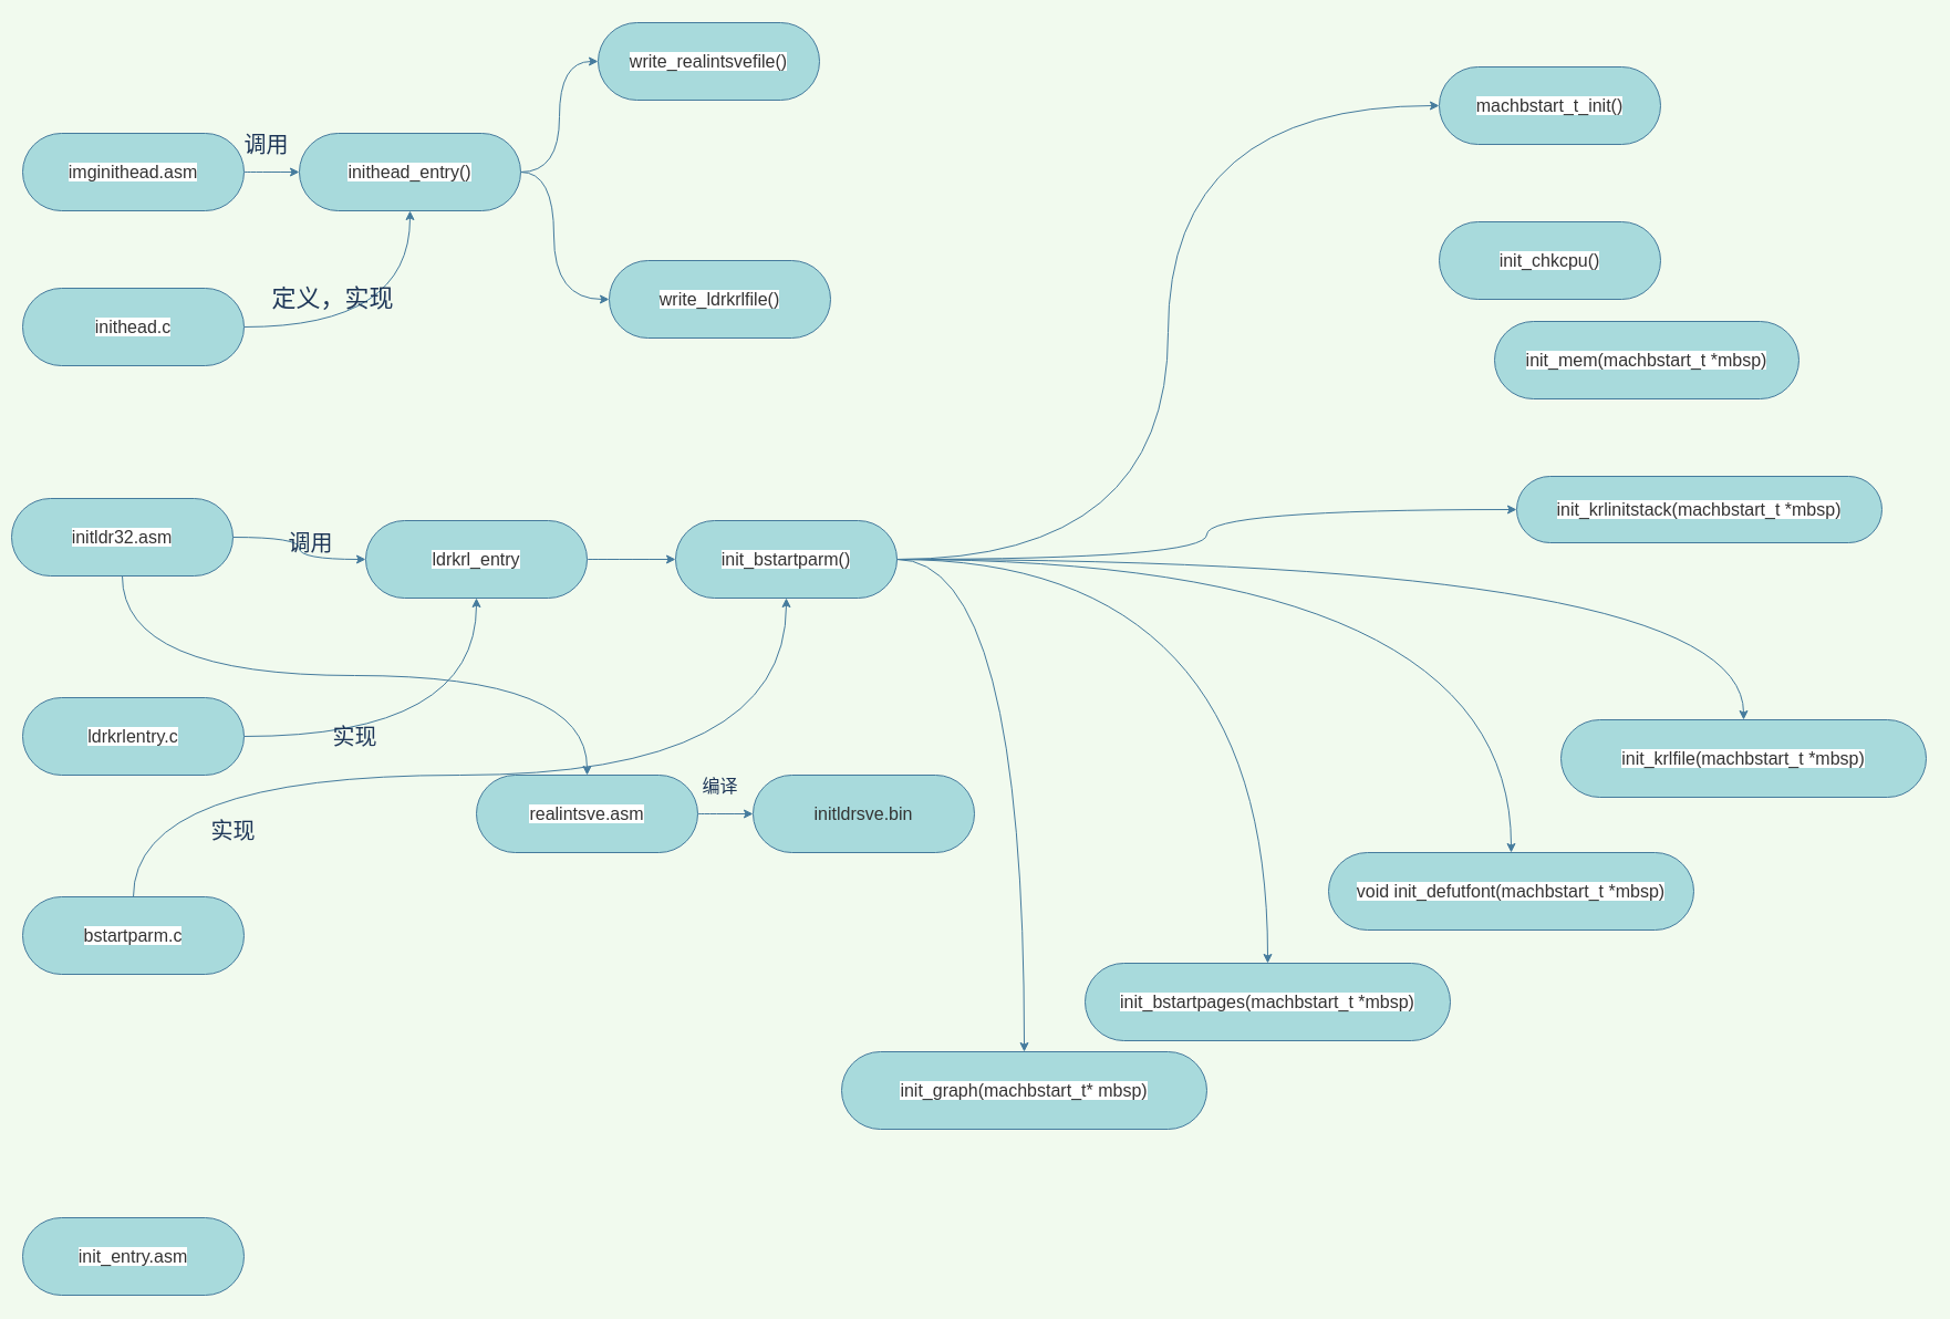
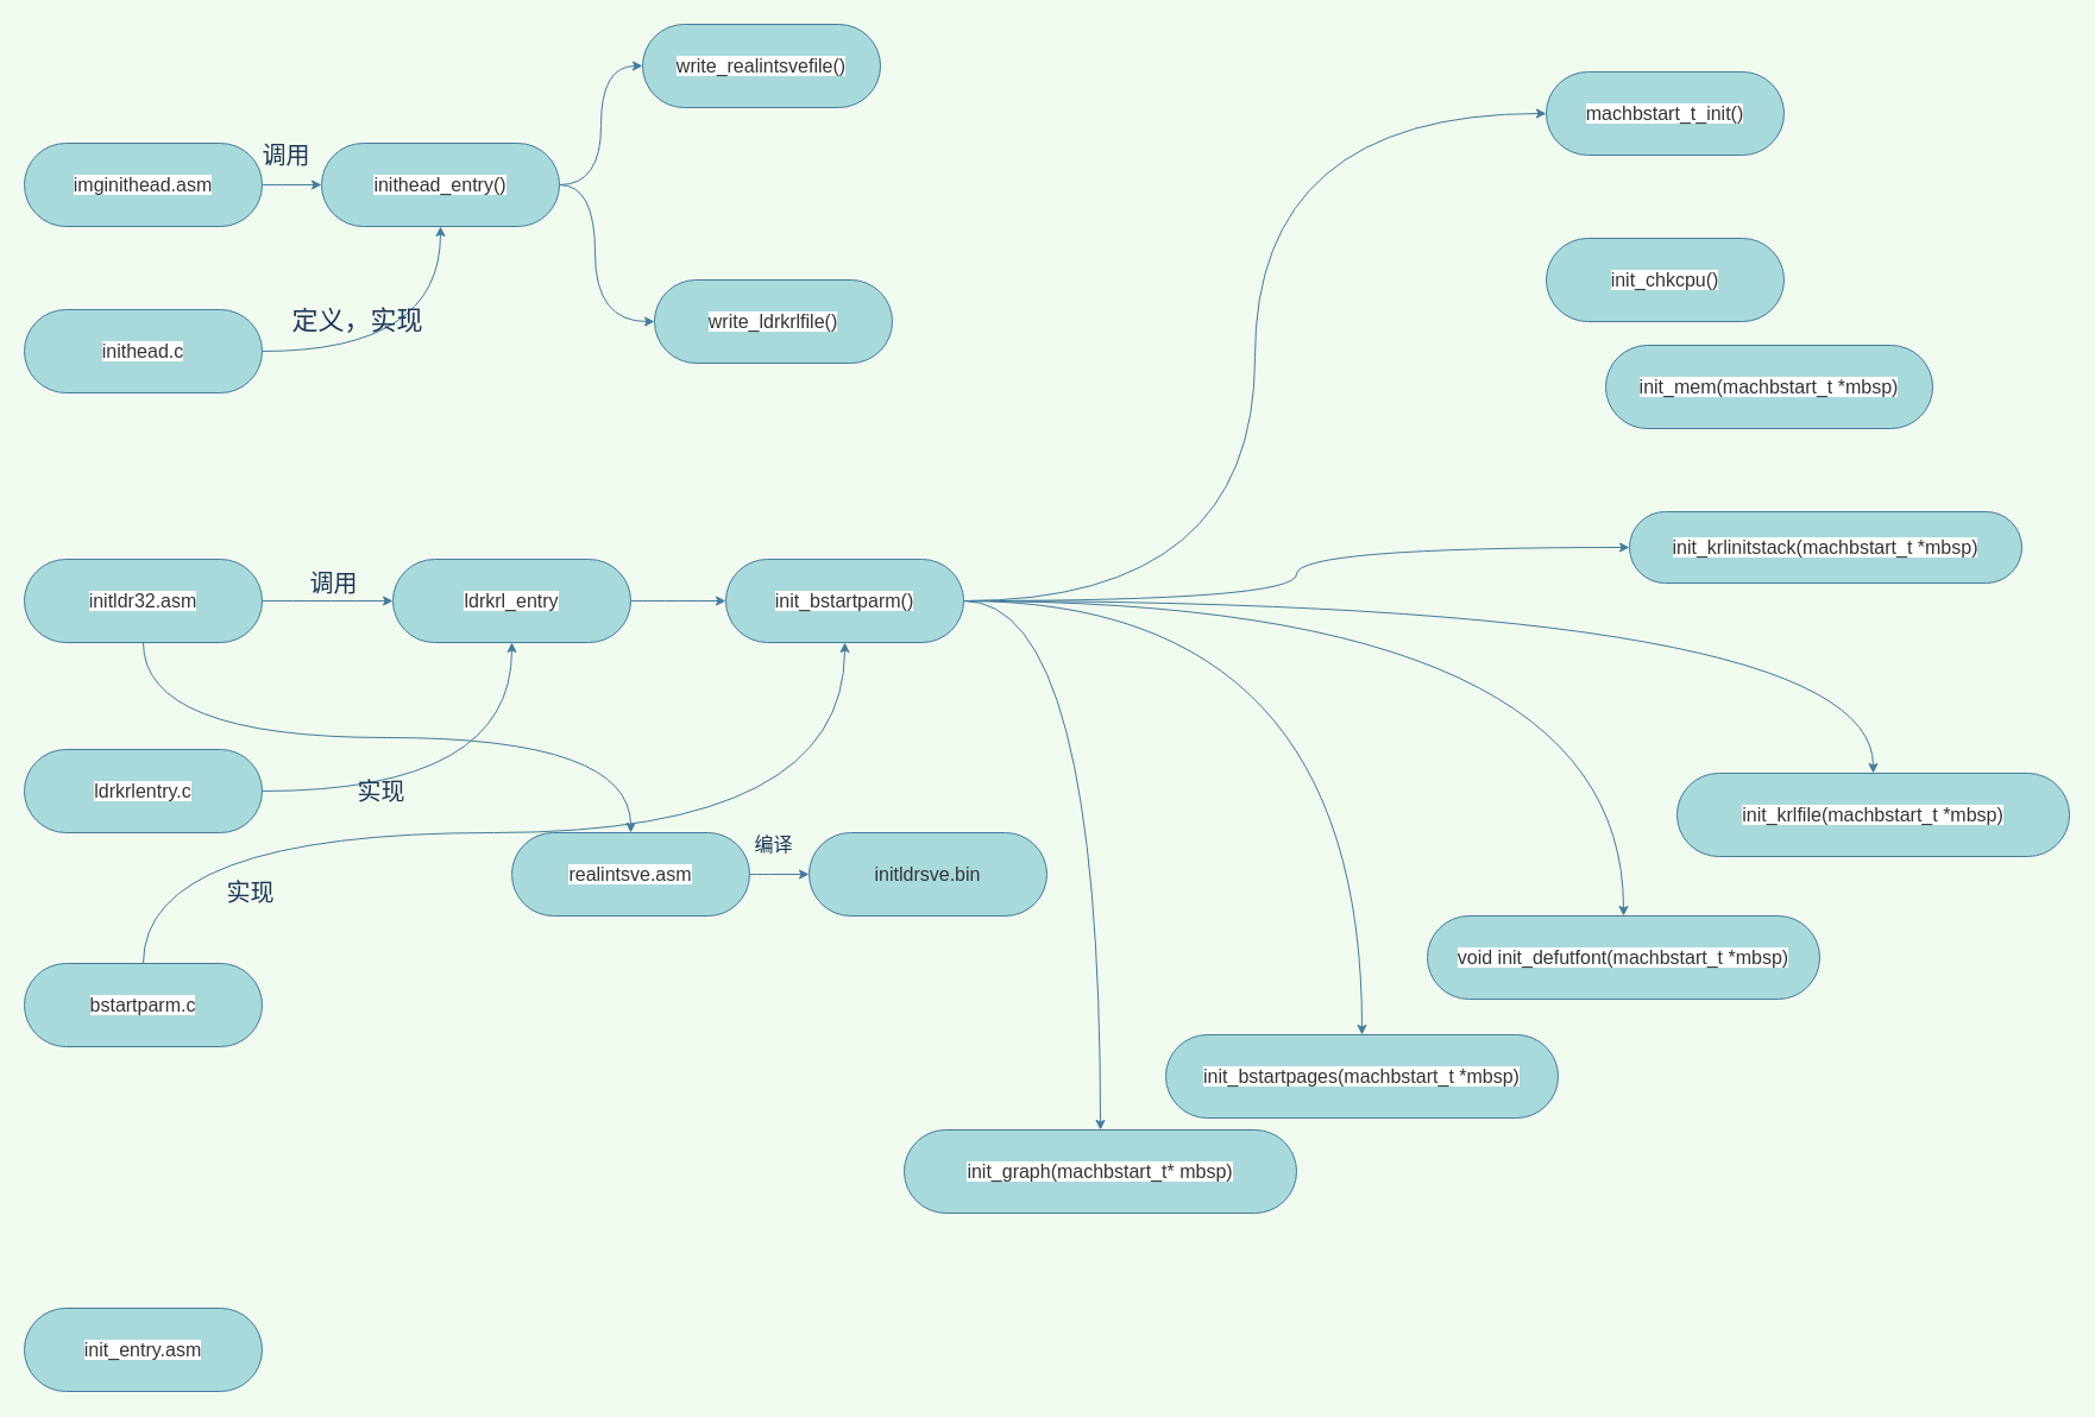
- <mxCell id="15" value="&lt;span style=&quot;color: rgb(51 , 51 , 51) ; font-family: &amp;#34;pingfang sc&amp;#34; , &amp;#34;lantinghei sc&amp;#34; , &amp;#34;microsoft yahei&amp;#34; , &amp;#34;hiragino sans gb&amp;#34; , &amp;#34;microsoft sans serif&amp;#34; , &amp;#34;wenquanyi micro hei&amp;#34; , &amp;#34;helvetica&amp;#34; , sans-serif ; font-size: 16px ; background-color: rgb(255 , 255 , 255)&quot;&gt;initldr32.asm&lt;/span&gt;" style="rounded=1;whiteSpace=wrap;html=1;arcSize=50;fillColor=#A8DADC;strokeColor=#457B9D;fontColor=#1D3557;" vertex="1" parent="1"><mxGeometry x="10" y="450" width="200" height="70" as="geometry" /></mxCell>
+ <mxCell id="15" value="&lt;span style=&quot;color: rgb(51 , 51 , 51) ; font-family: &amp;#34;pingfang sc&amp;#34; , &amp;#34;lantinghei sc&amp;#34; , &amp;#34;microsoft yahei&amp;#34; , &amp;#34;hiragino sans gb&amp;#34; , &amp;#34;microsoft sans serif&amp;#34; , &amp;#34;wenquanyi micro hei&amp;#34; , &amp;#34;helvetica&amp;#34; , sans-serif ; font-size: 16px ; background-color: rgb(255 , 255 , 255)&quot;&gt;initldr32.asm&lt;/span&gt;" style="rounded=1;whiteSpace=wrap;html=1;arcSize=50;fillColor=#A8DADC;strokeColor=#457B9D;fontColor=#1D3557;" vertex="1" parent="1"><mxGeometry x="20" y="470" width="200" height="70" as="geometry" /></mxCell>
